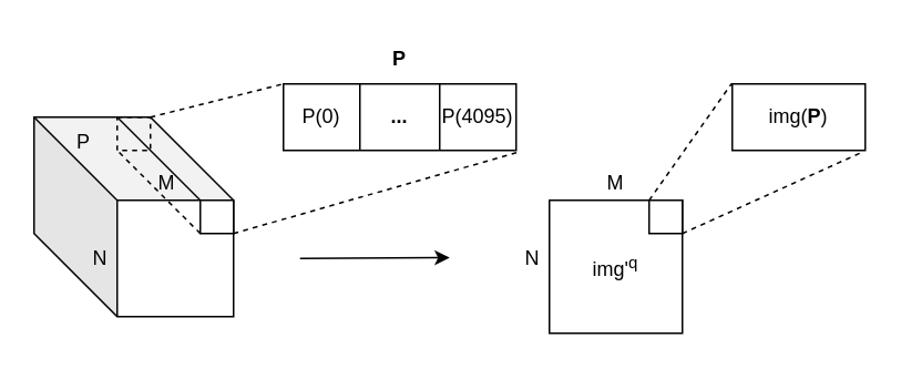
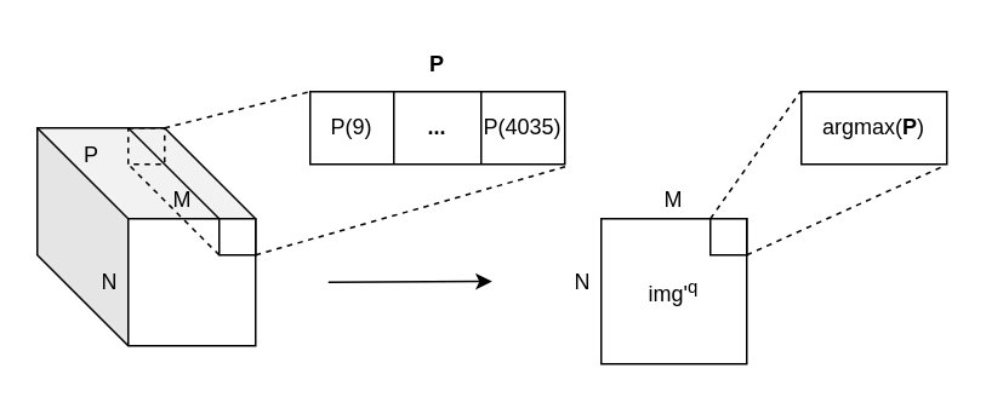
- <mxCell id="21" value="P(0)" style="shape=partialRectangle;html=1;whiteSpace=wrap;connectable=0;strokeColor=inherit;overflow=hidden;fillColor=none;top=0;left=0;bottom=0;right=0;pointerEvents=1;" vertex="1" parent="20"><mxGeometry width="46" height="40" as="geometry"><mxRectangle width="46" height="40" as="alternateBounds" /></mxGeometry></mxCell>
+ <mxCell id="21" value="P(9)" style="shape=partialRectangle;html=1;whiteSpace=wrap;connectable=0;strokeColor=inherit;overflow=hidden;fillColor=none;top=0;left=0;bottom=0;right=0;pointerEvents=1;" vertex="1" parent="20"><mxGeometry width="46" height="40" as="geometry"><mxRectangle width="46" height="40" as="alternateBounds" /></mxGeometry></mxCell>
- <mxCell id="23" value="P(4095)" style="shape=partialRectangle;html=1;whiteSpace=wrap;connectable=0;strokeColor=inherit;overflow=hidden;fillColor=none;top=0;left=0;bottom=0;right=0;pointerEvents=1;" vertex="1" parent="20"><mxGeometry x="94" width="46" height="40" as="geometry"><mxRectangle width="46" height="40" as="alternateBounds" /></mxGeometry></mxCell>
+ <mxCell id="23" value="P(4035)" style="shape=partialRectangle;html=1;whiteSpace=wrap;connectable=0;strokeColor=inherit;overflow=hidden;fillColor=none;top=0;left=0;bottom=0;right=0;pointerEvents=1;" vertex="1" parent="20"><mxGeometry x="94" width="46" height="40" as="geometry"><mxRectangle width="46" height="40" as="alternateBounds" /></mxGeometry></mxCell>
- <mxCell id="28" value="img(&lt;b&gt;P&lt;/b&gt;)" style="shape=partialRectangle;html=1;whiteSpace=wrap;connectable=0;strokeColor=inherit;overflow=hidden;fillColor=none;top=0;left=0;bottom=0;right=0;pointerEvents=1;" vertex="1" parent="27"><mxGeometry width="80" height="40" as="geometry"><mxRectangle width="80" height="40" as="alternateBounds" /></mxGeometry></mxCell>
+ <mxCell id="28" value="argmax(&lt;b&gt;P&lt;/b&gt;)" style="shape=partialRectangle;html=1;whiteSpace=wrap;connectable=0;strokeColor=inherit;overflow=hidden;fillColor=none;top=0;left=0;bottom=0;right=0;pointerEvents=1;" vertex="1" parent="27"><mxGeometry width="80" height="40" as="geometry"><mxRectangle width="80" height="40" as="alternateBounds" /></mxGeometry></mxCell>
